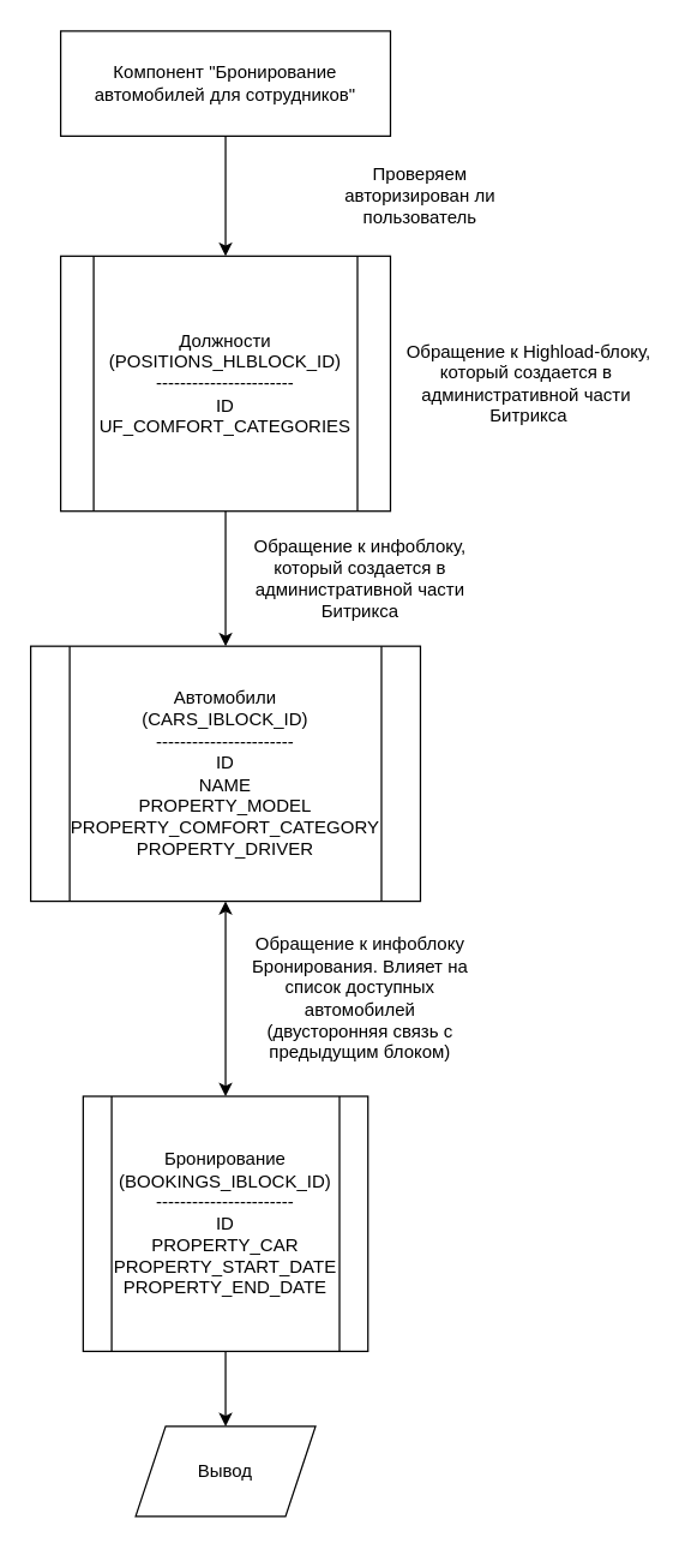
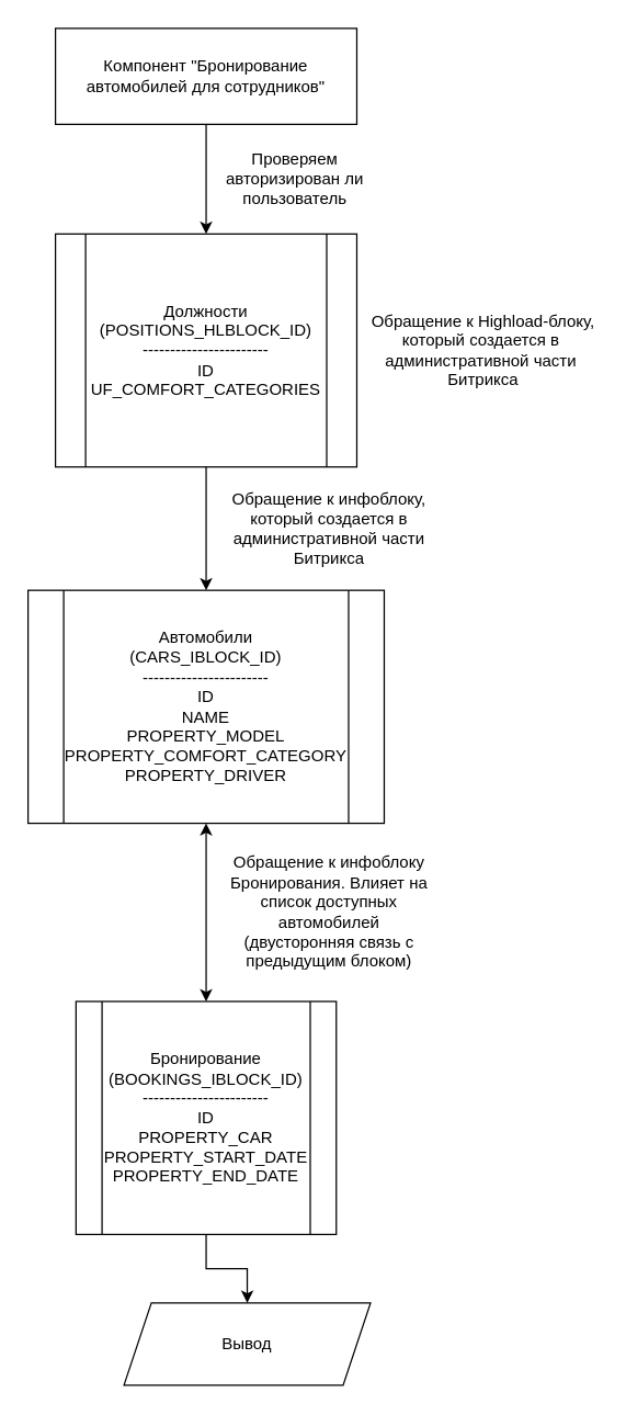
- <mxCell id="10" value="Проверяем авторизирован ли пользователь" style="text;html=1;align=center;verticalAlign=middle;whiteSpace=wrap;rounded=0;" vertex="1" parent="1"><mxGeometry x="225" y="100" width="110" height="60" as="geometry" /></mxCell>
+ <mxCell id="10" value="Проверяем авторизирован ли пользователь" style="text;html=1;align=center;verticalAlign=middle;whiteSpace=wrap;rounded=0;" vertex="1" parent="1"><mxGeometry x="160" y="100" width="110" height="60" as="geometry" /></mxCell>
- <mxCell id="14" value="Вывод" style="shape=parallelogram;perimeter=parallelogramPerimeter;whiteSpace=wrap;html=1;fixedSize=1;rounded=0;" vertex="1" parent="1"><mxGeometry x="90" y="950" width="120" height="60" as="geometry" /></mxCell>
+ <mxCell id="14" value="Вывод" style="shape=parallelogram;perimeter=parallelogramPerimeter;whiteSpace=wrap;html=1;fixedSize=1;rounded=0;" vertex="1" parent="1"><mxGeometry x="90" y="950" width="180" height="60" as="geometry" /></mxCell>
